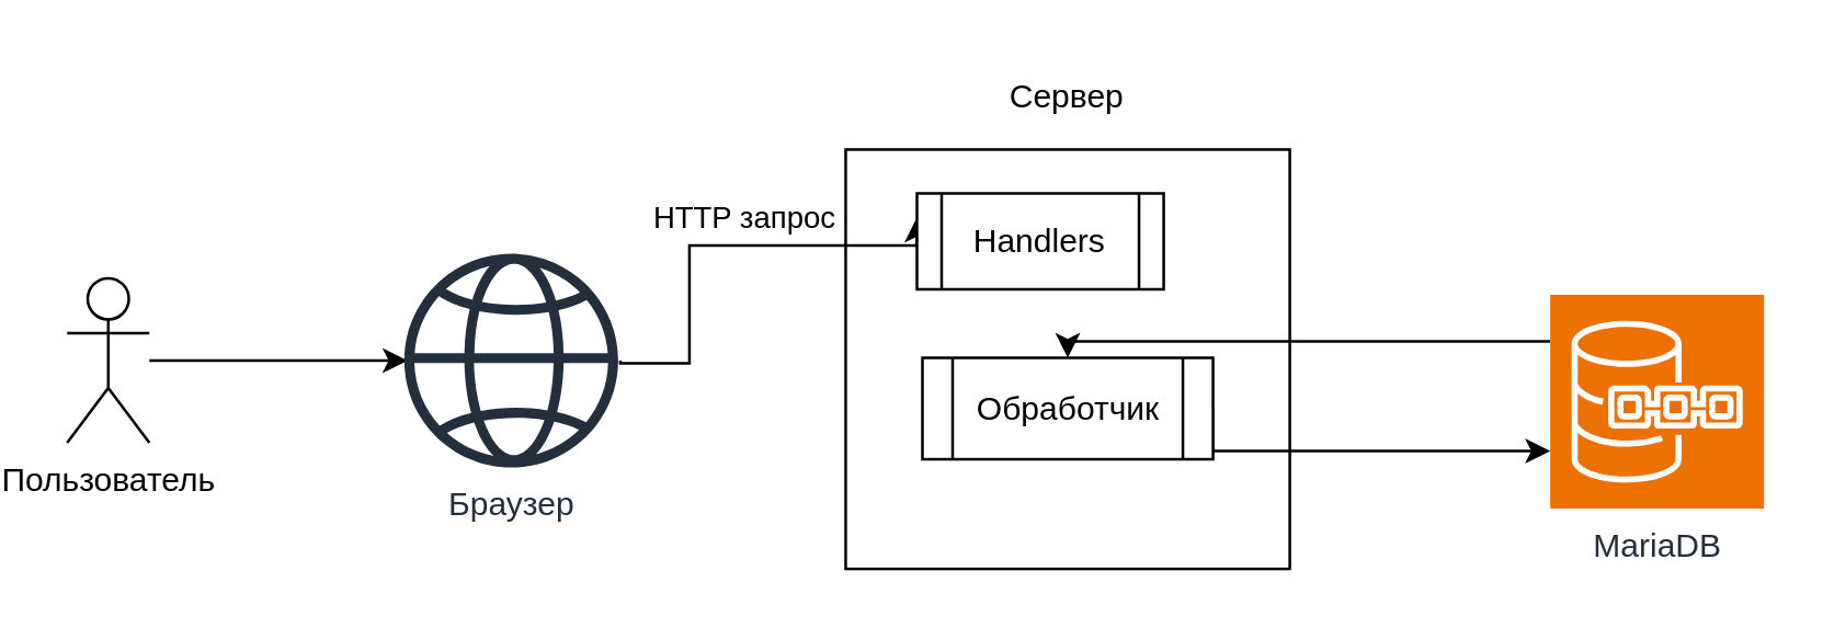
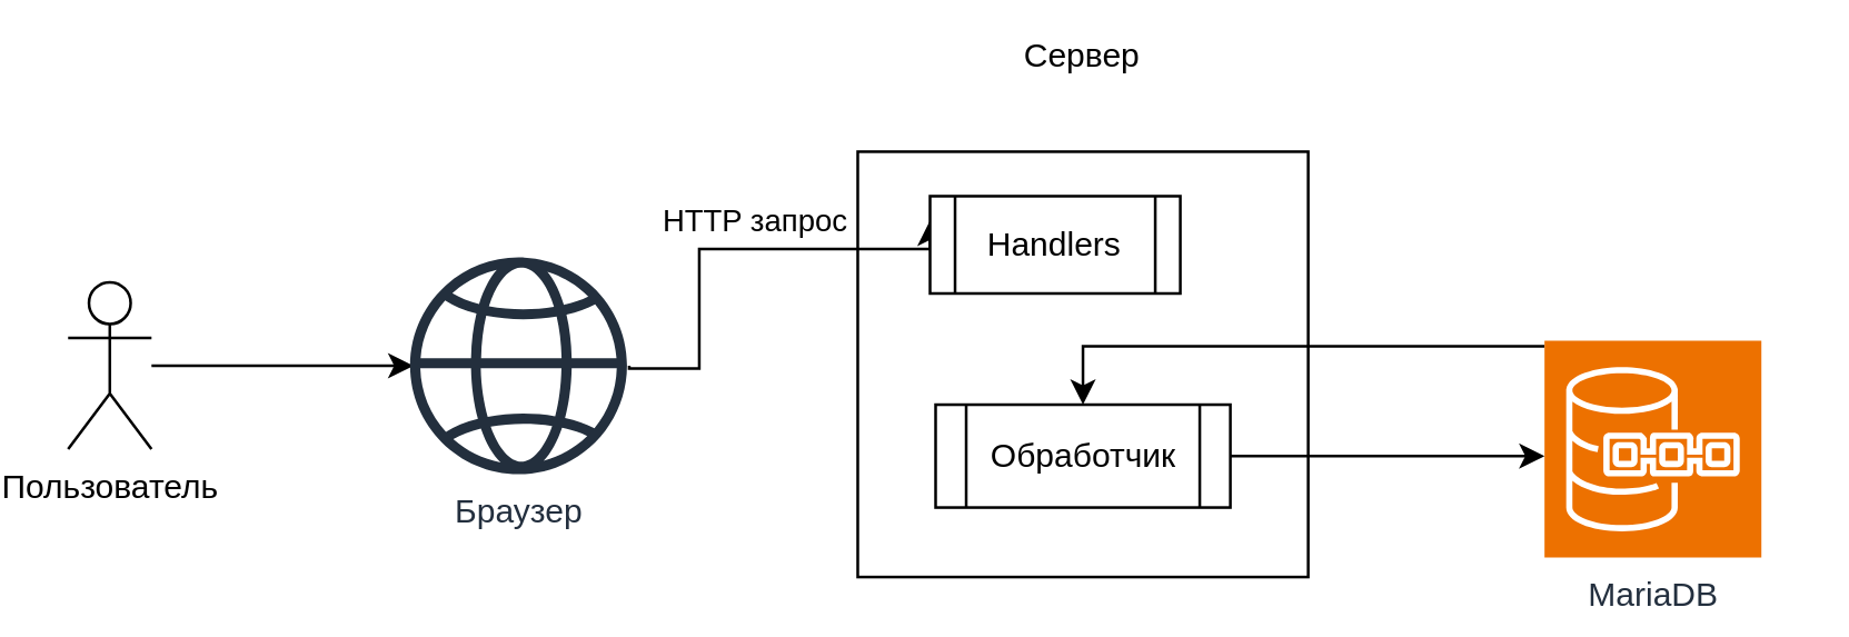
- <mxCell id="12" value="Сервер" style="text;html=1;strokeColor=none;fillColor=none;align=center;verticalAlign=middle;whiteSpace=wrap;rounded=0;" vertex="1" parent="1"><mxGeometry x="355" y="20" width="60" height="30" as="geometry" /></mxCell>
+ <mxCell id="12" value="Сервер" style="text;html=1;strokeColor=none;fillColor=none;align=center;verticalAlign=middle;whiteSpace=wrap;rounded=0;" vertex="1" parent="1"><mxGeometry x="355" y="5" width="60" height="30" as="geometry" /></mxCell>
- <mxCell id="5" value="MariaDB" style="sketch=0;points=[[0,0,0],[0.25,0,0],[0.5,0,0],[0.75,0,0],[1,0,0],[0,1,0],[0.25,1,0],[0.5,1,0],[0.75,1,0],[1,1,0],[0,0.25,0],[0,0.5,0],[0,0.75,0],[1,0.25,0],[1,0.5,0],[1,0.75,0]];outlineConnect=0;fontColor=#232F3E;fillColor=#ED7100;strokeColor=#ffffff;dashed=0;verticalLabelPosition=bottom;verticalAlign=top;align=center;html=1;fontSize=12;fontStyle=0;aspect=fixed;shape=mxgraph.aws4.resourceIcon;resIcon=mxgraph.aws4.quantum_ledger_database;" vertex="1" parent="1"><mxGeometry x="561" y="107" width="78" height="78" as="geometry" /></mxCell>
+ <mxCell id="5" value="MariaDB" style="sketch=0;points=[[0,0,0],[0.25,0,0],[0.5,0,0],[0.75,0,0],[1,0,0],[0,1,0],[0.25,1,0],[0.5,1,0],[0.75,1,0],[1,1,0],[0,0.25,0],[0,0.5,0],[0,0.75,0],[1,0.25,0],[1,0.5,0],[1,0.75,0]];outlineConnect=0;fontColor=#232F3E;fillColor=#ED7100;strokeColor=#ffffff;dashed=0;verticalLabelPosition=bottom;verticalAlign=top;align=center;html=1;fontSize=12;fontStyle=0;aspect=fixed;shape=mxgraph.aws4.resourceIcon;resIcon=mxgraph.aws4.quantum_ledger_database;" vertex="1" parent="1"><mxGeometry x="551" y="122" width="78" height="78" as="geometry" /></mxCell>
- <mxCell id="13" value="Обработчик" style="shape=process;whiteSpace=wrap;html=1;backgroundOutline=1;" vertex="1" parent="1"><mxGeometry x="332" y="130" width="106" height="37" as="geometry" /></mxCell>
+ <mxCell id="13" value="Обработчик" style="shape=process;whiteSpace=wrap;html=1;backgroundOutline=1;" vertex="1" parent="1"><mxGeometry x="332" y="145" width="106" height="37" as="geometry" /></mxCell>
